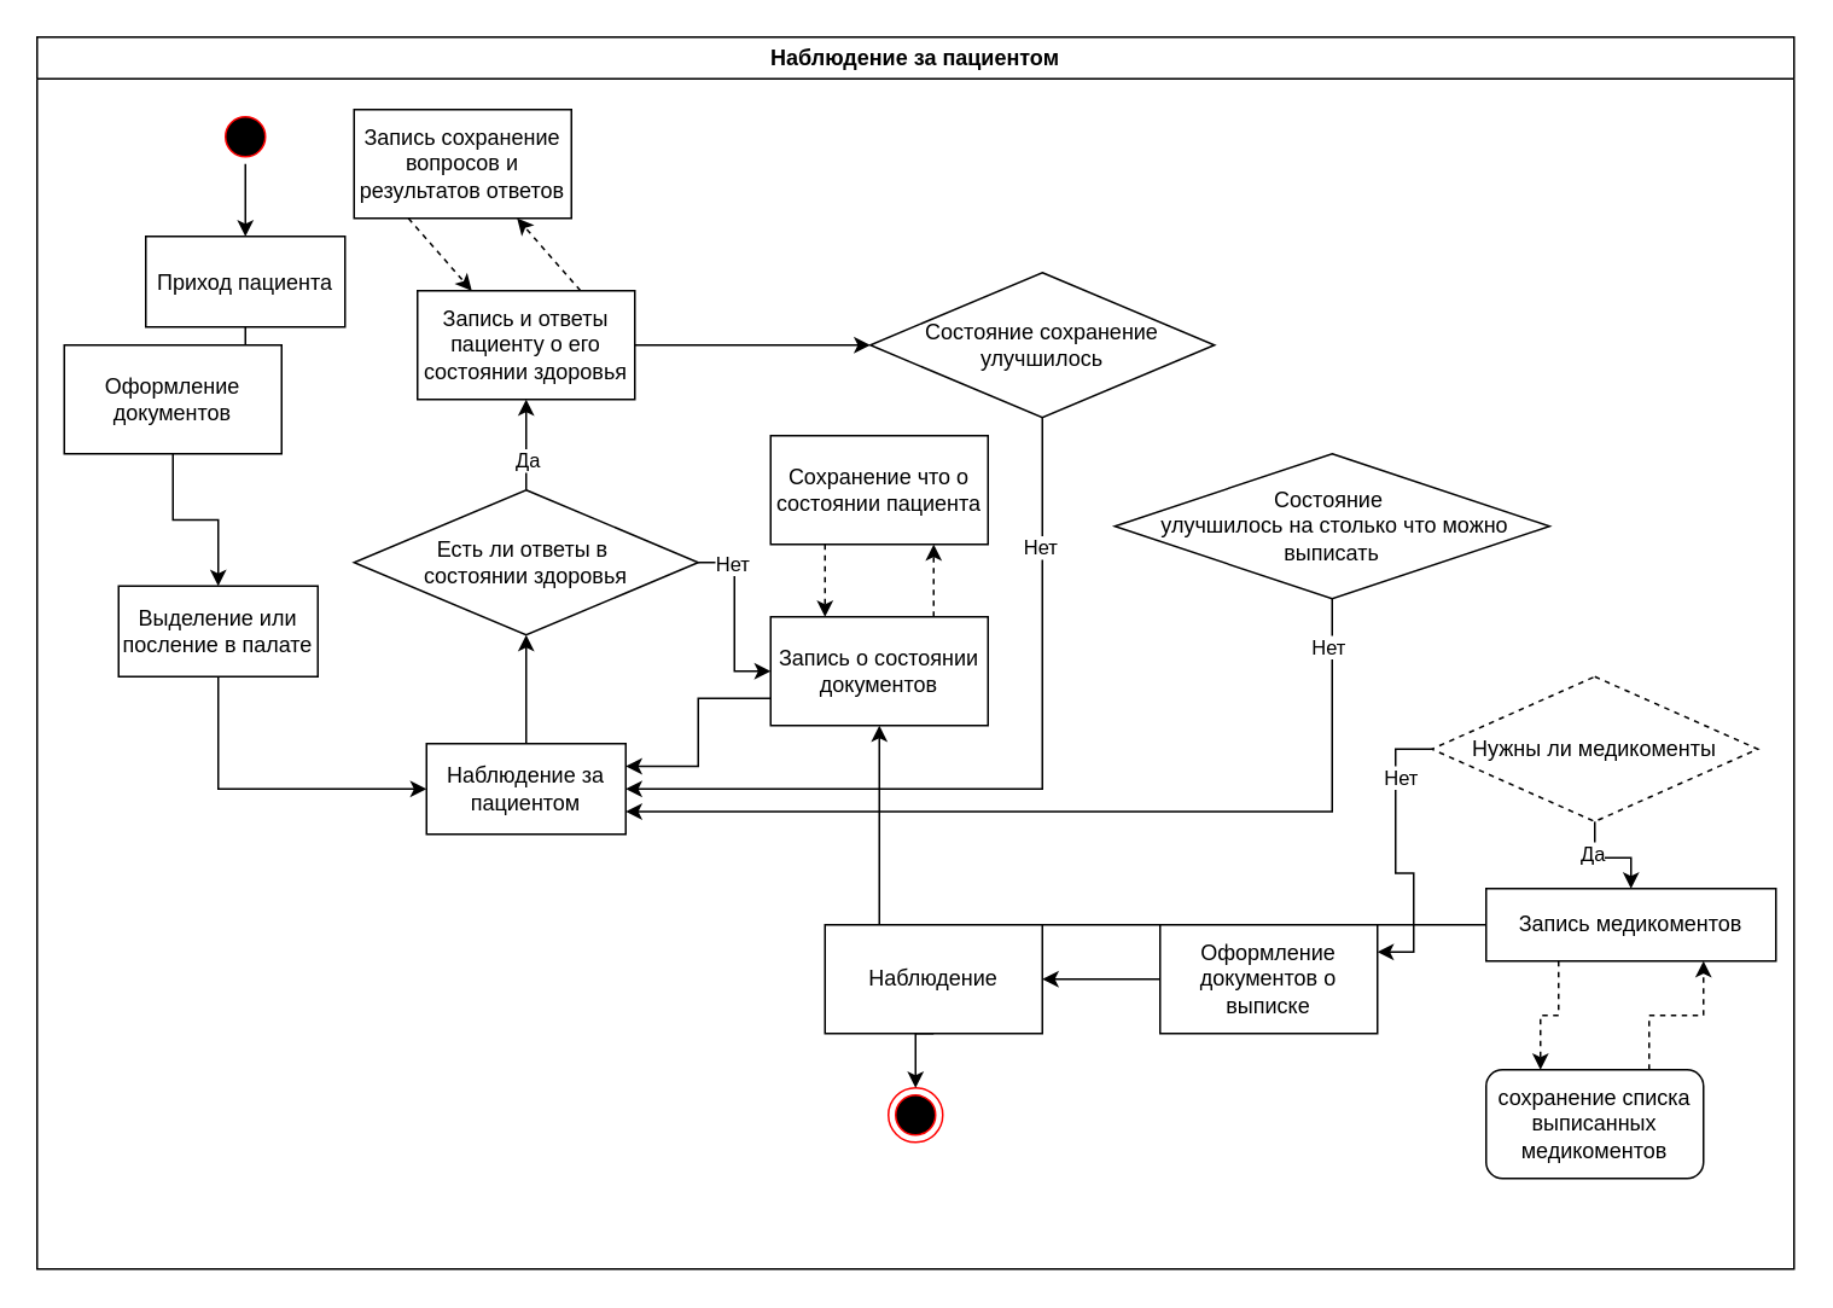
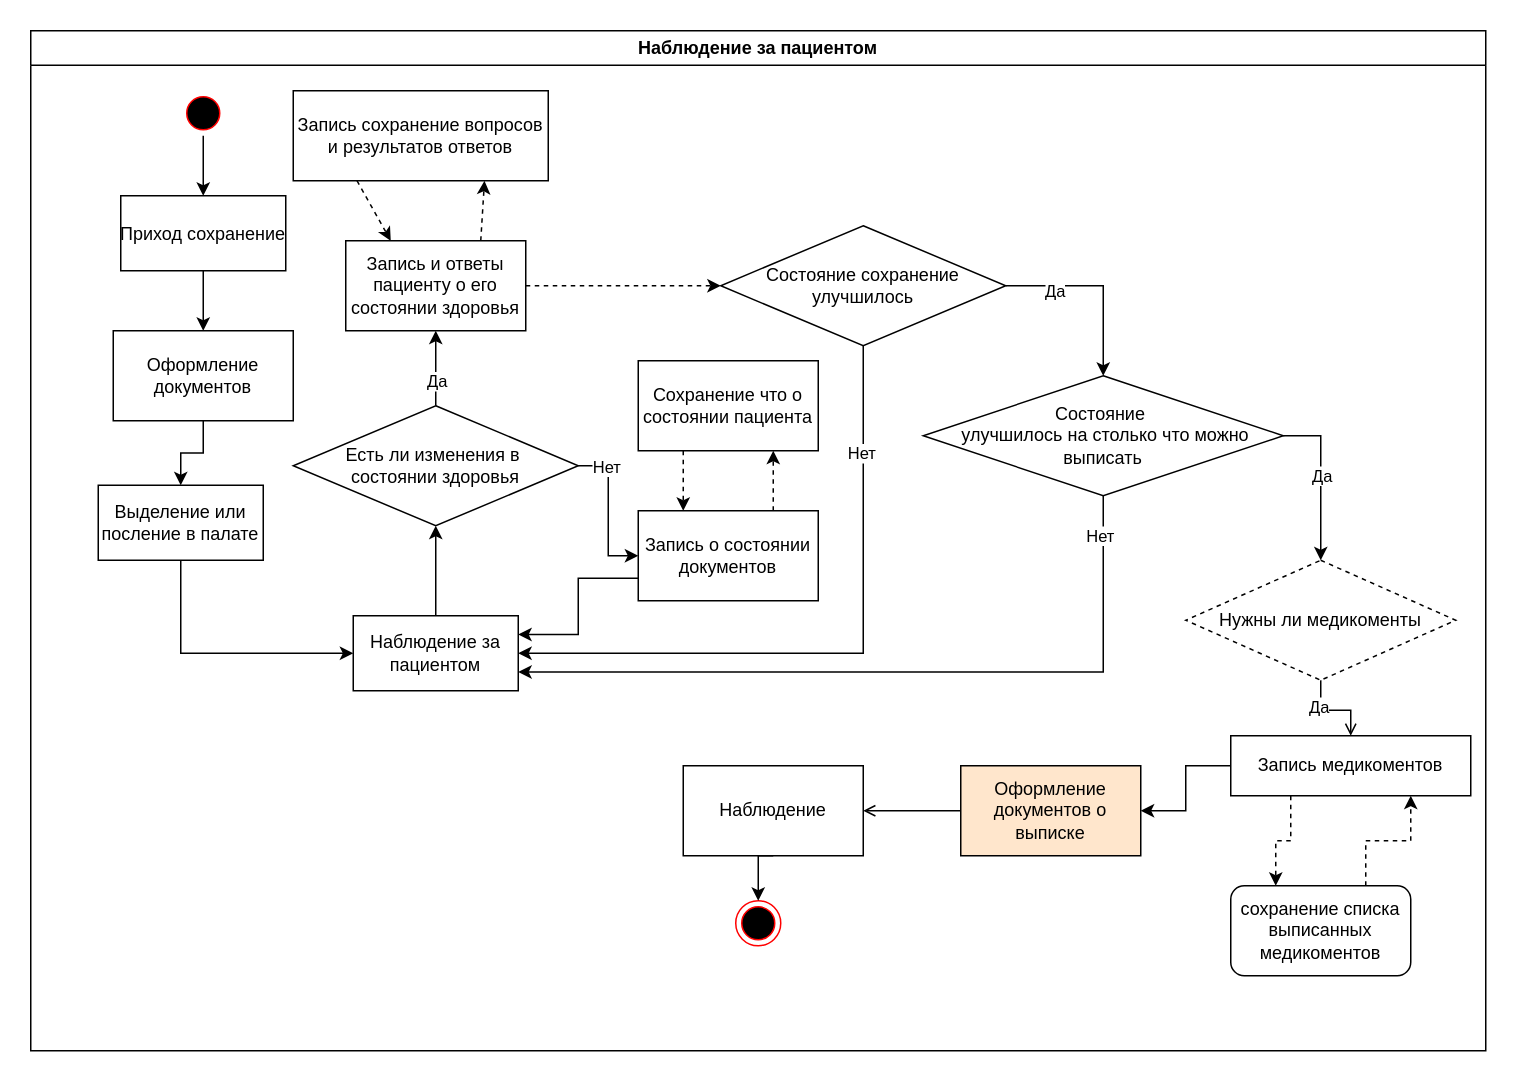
- <mxCell id="28" value="Запись сохранение вопросов и результатов ответов" style="rounded=0;whiteSpace=wrap;html=1;" vertex="1" parent="2"><mxGeometry x="175" y="40" width="120" height="60" as="geometry" /></mxCell>
+ <mxCell id="28" value="Запись сохранение вопросов и результатов ответов" style="rounded=0;whiteSpace=wrap;html=1;" vertex="1" parent="2"><mxGeometry x="175" y="40" width="170" height="60" as="geometry" /></mxCell>
- <mxCell id="6" value="Приход пациента" style="" parent="2" vertex="1"><mxGeometry x="60" y="110" width="110" height="50" as="geometry" /></mxCell>
+ <mxCell id="6" value="Приход сохранение" style="" parent="2" vertex="1"><mxGeometry x="60" y="110" width="110" height="50" as="geometry" /></mxCell>
- <mxCell id="19" style="edgeStyle=orthogonalEdgeStyle;rounded=0;orthogonalLoop=1;jettySize=auto;html=1;exitX=1;exitY=0.5;exitDx=0;exitDy=0;entryX=0;entryY=0.5;entryDx=0;entryDy=0;" edge="1" parent="2" source="21" target="26"><mxGeometry relative="1" as="geometry" /></mxCell>
+ <mxCell id="19" style="edgeStyle=orthogonalEdgeStyle;rounded=0;orthogonalLoop=1;jettySize=auto;html=1;exitX=1;exitY=0.5;exitDx=0;exitDy=0;entryX=0;entryY=0.5;entryDx=0;entryDy=0;dashed=1;" edge="1" parent="2" source="21" target="26"><mxGeometry relative="1" as="geometry" /></mxCell>
+ <mxCell id="22" style="edgeStyle=orthogonalEdgeStyle;rounded=0;orthogonalLoop=1;jettySize=auto;html=1;exitX=1;exitY=0.5;exitDx=0;exitDy=0;entryX=0.5;entryY=0;entryDx=0;entryDy=0;" edge="1" parent="2" source="26" target="33"><mxGeometry relative="1" as="geometry" /></mxCell>
+ <mxCell id="23" value="Да" style="edgeLabel;html=1;align=center;verticalAlign=middle;resizable=0;points=[];" vertex="1" connectable="0" parent="22"><mxGeometry x="-0.487" y="-3" relative="1" as="geometry"><mxPoint as="offset" /></mxGeometry></mxCell>
- <mxCell id="18" value="Оформление документов" style="rounded=0;whiteSpace=wrap;html=1;" vertex="1" parent="2"><mxGeometry x="15" y="170" width="120" height="60" as="geometry" /></mxCell>
+ <mxCell id="18" value="Оформление документов" style="rounded=0;whiteSpace=wrap;html=1;" vertex="1" parent="2"><mxGeometry x="55" y="200" width="120" height="60" as="geometry" /></mxCell>
- <mxCell id="16" value="Есть ли ответы в&amp;nbsp;&lt;div&gt;состоянии здоровья&lt;/div&gt;" style="rhombus;whiteSpace=wrap;html=1;" vertex="1" parent="2"><mxGeometry x="175" y="250" width="190" height="80" as="geometry" /></mxCell>
+ <mxCell id="16" value="Есть ли изменения в&amp;nbsp;&lt;div&gt;состоянии здоровья&lt;/div&gt;" style="rhombus;whiteSpace=wrap;html=1;" vertex="1" parent="2"><mxGeometry x="175" y="250" width="190" height="80" as="geometry" /></mxCell>
+ <mxCell id="29" style="edgeStyle=orthogonalEdgeStyle;rounded=0;orthogonalLoop=1;jettySize=auto;html=1;exitX=1;exitY=0.5;exitDx=0;exitDy=0;entryX=0.5;entryY=0;entryDx=0;entryDy=0;" edge="1" parent="2" source="33" target="38"><mxGeometry relative="1" as="geometry" /></mxCell>
+ <mxCell id="30" value="Да" style="edgeLabel;html=1;align=center;verticalAlign=middle;resizable=0;points=[];" vertex="1" connectable="0" parent="29"><mxGeometry x="-0.054" relative="1" as="geometry"><mxPoint as="offset" /></mxGeometry></mxCell>
- <mxCell id="40" style="edgeStyle=orthogonalEdgeStyle;rounded=0;orthogonalLoop=1;jettySize=auto;html=1;exitX=0;exitY=0.5;exitDx=0;exitDy=0;" edge="1" parent="2" source="41" target="50"><mxGeometry relative="1" as="geometry" /></mxCell>
+ <mxCell id="40" style="edgeStyle=orthogonalEdgeStyle;rounded=0;orthogonalLoop=1;jettySize=auto;html=1;exitX=0;exitY=0.5;exitDx=0;exitDy=0;entryX=1;entryY=0.5;entryDx=0;entryDy=0;" edge="1" parent="2" source="41" target="47"><mxGeometry relative="1" as="geometry" /></mxCell>
- <mxCell id="36" style="edgeStyle=orthogonalEdgeStyle;rounded=0;orthogonalLoop=1;jettySize=auto;html=1;exitX=0;exitY=0.5;exitDx=0;exitDy=0;entryX=1;entryY=0.25;entryDx=0;entryDy=0;" edge="1" parent="2" source="38" target="47"><mxGeometry relative="1" as="geometry" /></mxCell>
- <mxCell id="37" value="Нет" style="edgeLabel;html=1;align=center;verticalAlign=middle;resizable=0;points=[];" vertex="1" connectable="0" parent="36"><mxGeometry x="-0.568" y="2" relative="1" as="geometry"><mxPoint as="offset" /></mxGeometry></mxCell>
- <mxCell id="34" style="edgeStyle=orthogonalEdgeStyle;rounded=0;orthogonalLoop=1;jettySize=auto;html=1;exitX=0.5;exitY=1;exitDx=0;exitDy=0;entryX=0.5;entryY=0;entryDx=0;entryDy=0;" edge="1" parent="2" source="38" target="41"><mxGeometry relative="1" as="geometry" /></mxCell>
+ <mxCell id="34" style="edgeStyle=orthogonalEdgeStyle;rounded=0;orthogonalLoop=1;jettySize=auto;html=1;exitX=0.5;exitY=1;exitDx=0;exitDy=0;entryX=0.5;entryY=0;entryDx=0;entryDy=0;endArrow=open;" edge="1" parent="2" source="38" target="41"><mxGeometry relative="1" as="geometry" /></mxCell>
- <mxCell id="46" style="edgeStyle=orthogonalEdgeStyle;rounded=0;orthogonalLoop=1;jettySize=auto;html=1;exitX=0;exitY=0.5;exitDx=0;exitDy=0;entryX=1;entryY=0.5;entryDx=0;entryDy=0;" edge="1" parent="2" source="47" target="45"><mxGeometry relative="1" as="geometry" /></mxCell>
+ <mxCell id="46" style="edgeStyle=orthogonalEdgeStyle;rounded=0;orthogonalLoop=1;jettySize=auto;html=1;exitX=0;exitY=0.5;exitDx=0;exitDy=0;entryX=1;entryY=0.5;entryDx=0;entryDy=0;endArrow=open;" edge="1" parent="2" source="47" target="45"><mxGeometry relative="1" as="geometry" /></mxCell>
- <mxCell id="47" value="Оформление документов о выписке" style="rounded=0;whiteSpace=wrap;html=1;" vertex="1" parent="2"><mxGeometry x="620" y="490" width="120" height="60" as="geometry" /></mxCell>
+ <mxCell id="47" value="Оформление документов о выписке" style="rounded=0;whiteSpace=wrap;html=1;fillColor=#ffe6cc;" vertex="1" parent="2"><mxGeometry x="620" y="490" width="120" height="60" as="geometry" /></mxCell>
